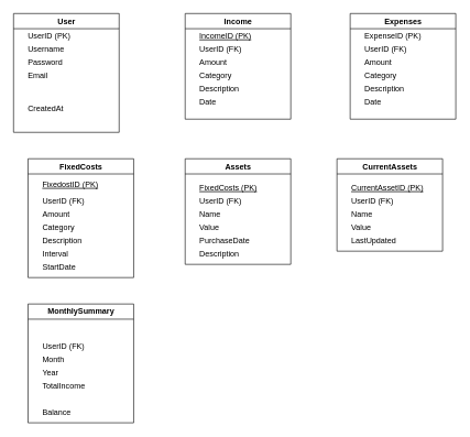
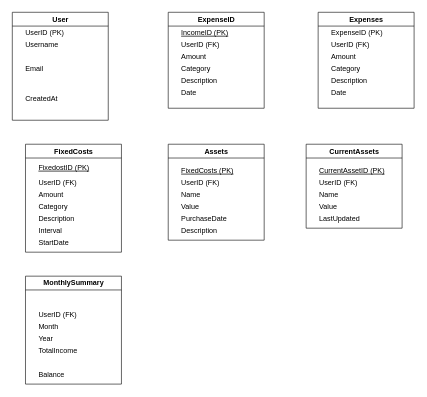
- <mxCell id="2" value="Income" style="swimlane;html=1;container=0;movable=1;resizable=1;rotatable=1;deletable=1;editable=1;locked=0;connectable=1;" parent="1" vertex="1"><mxGeometry x="280" y="20" width="160" height="160" as="geometry" /></mxCell>
+ <mxCell id="2" value="ExpenseID" style="swimlane;html=1;container=0;movable=1;resizable=1;rotatable=1;deletable=1;editable=1;locked=0;connectable=1;" parent="1" vertex="1"><mxGeometry x="280" y="20" width="160" height="160" as="geometry" /></mxCell>
- <mxCell id="7" value="Password" style="text" parent="4" vertex="1"><mxGeometry x="20" y="60" width="120" height="20" as="geometry" /></mxCell>
